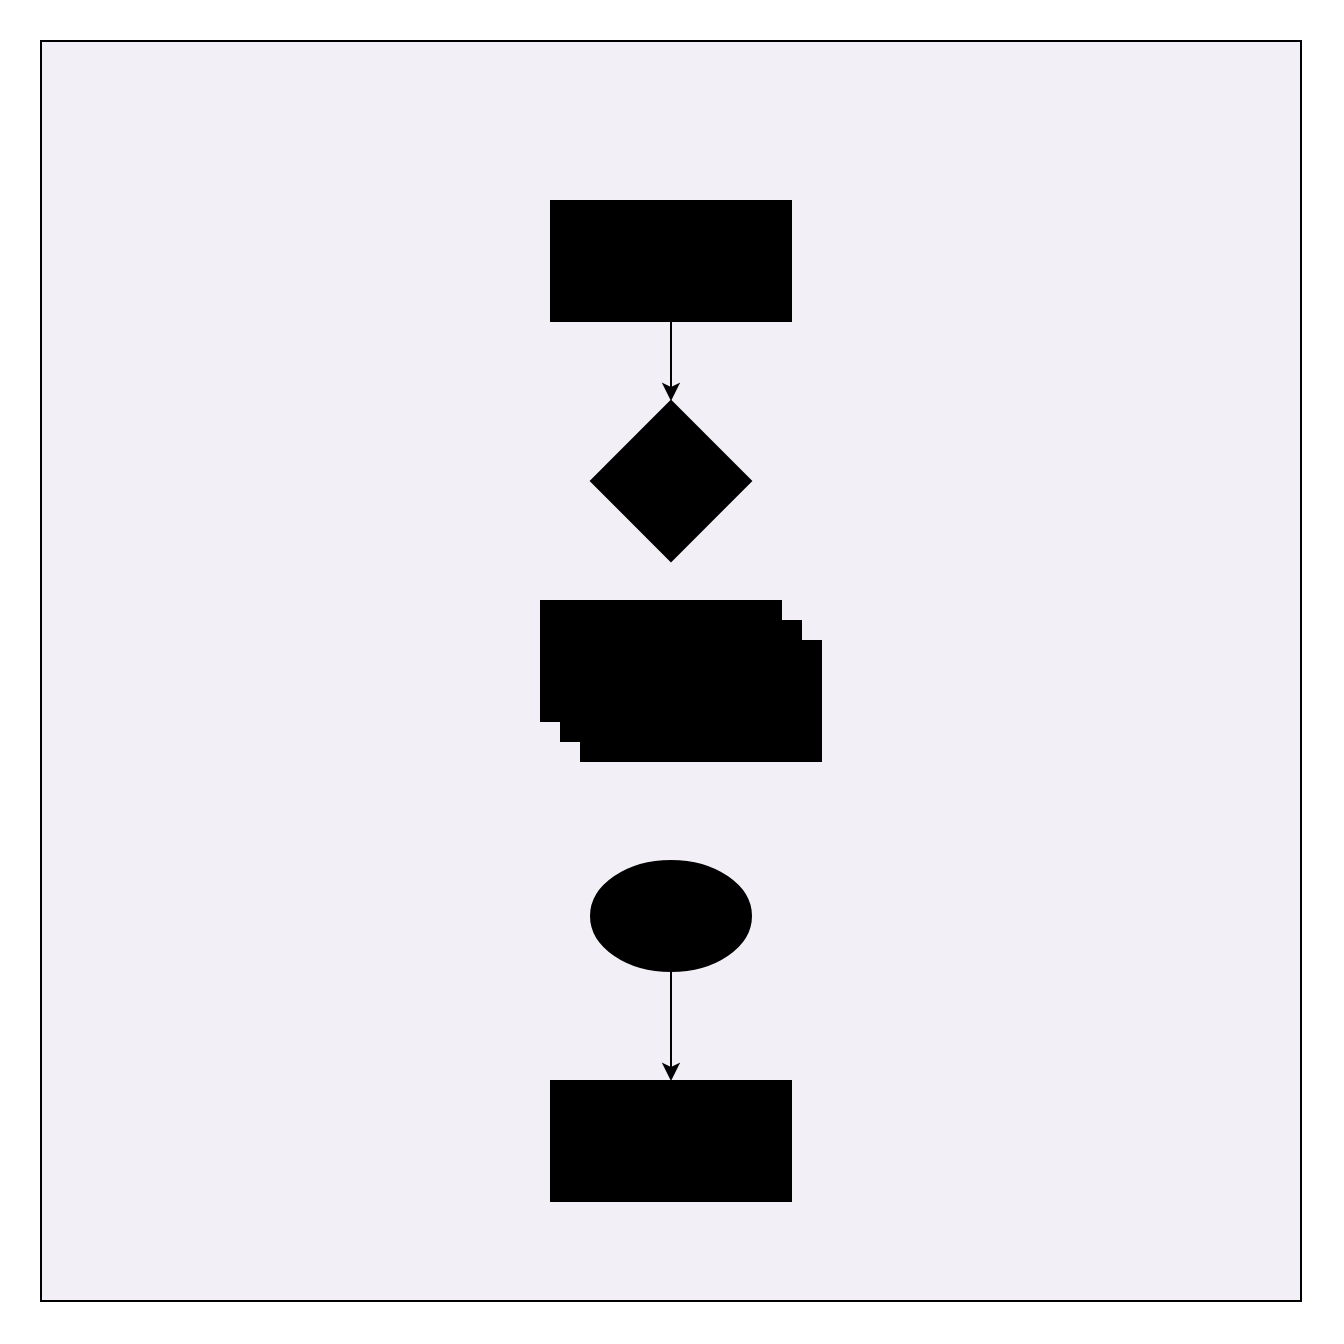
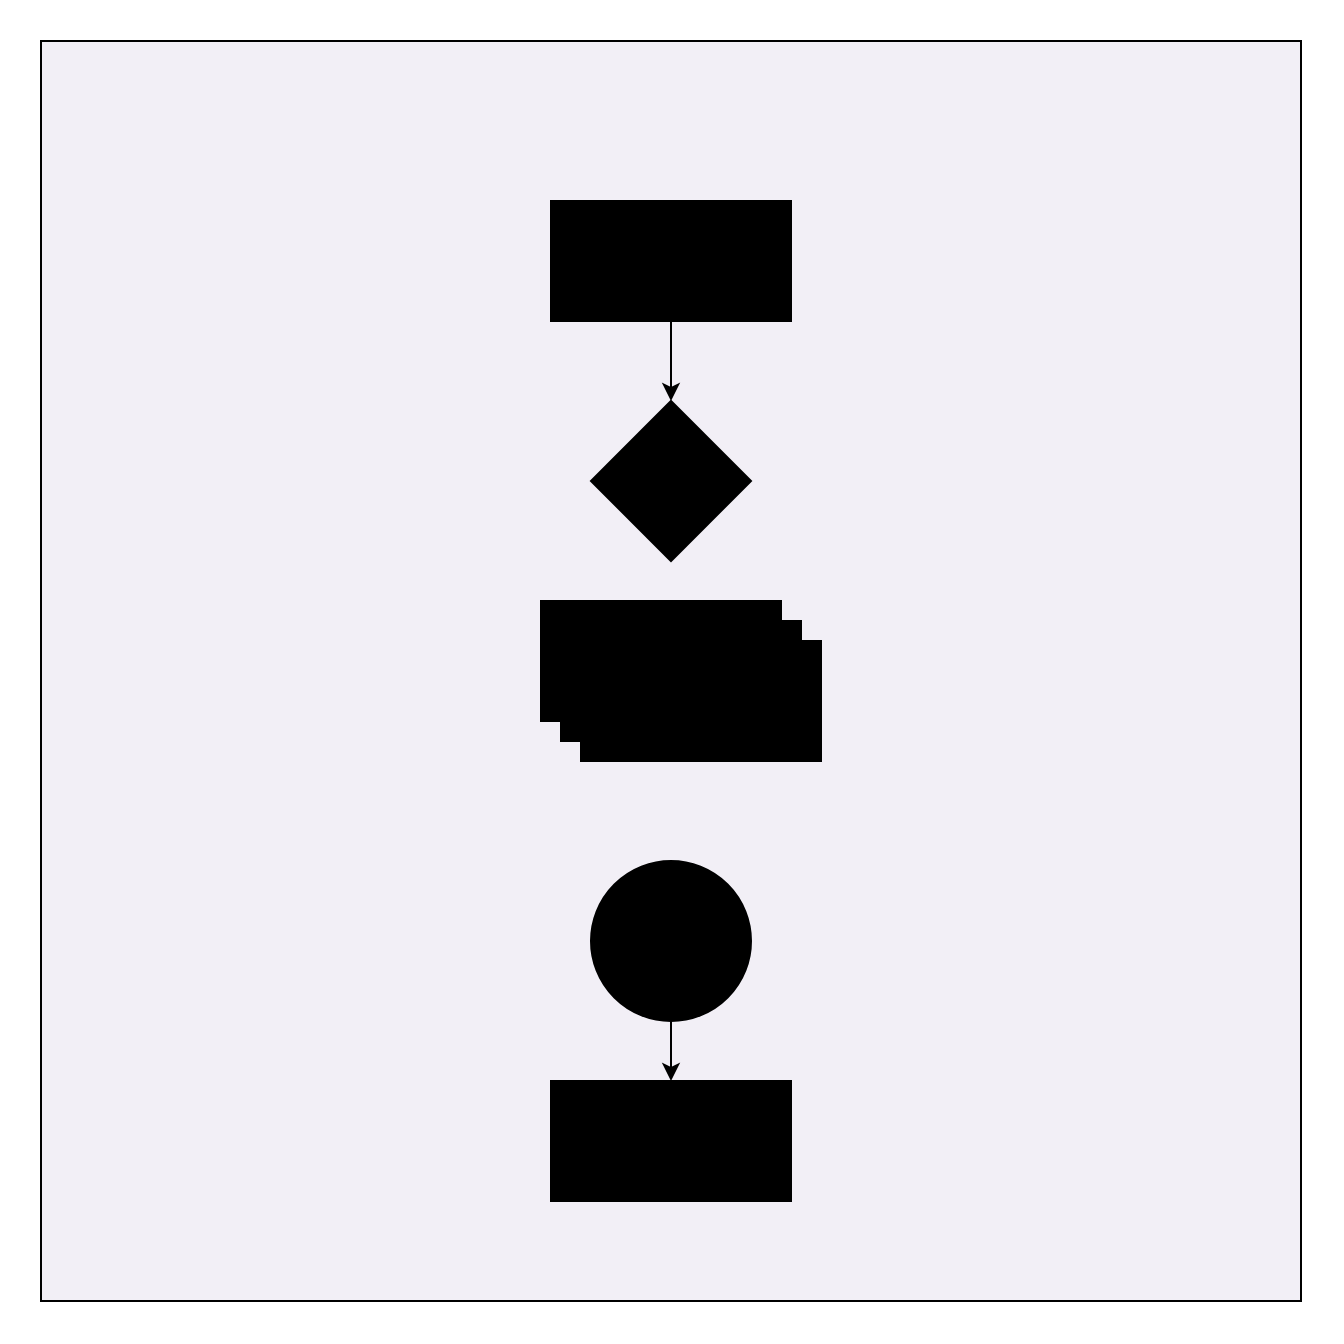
- <mxCell id="5" value="AND Closed" style="ellipse;whiteSpace=wrap;html=1;aspect=fixed;fillColor=#000000;" vertex="1" parent="1"><mxGeometry x="295" y="430" width="80" height="55" as="geometry" /></mxCell>
+ <mxCell id="5" value="AND Closed" style="ellipse;whiteSpace=wrap;html=1;aspect=fixed;fillColor=#000000;" vertex="1" parent="1"><mxGeometry x="295" y="430" width="80" height="80" as="geometry" /></mxCell>
